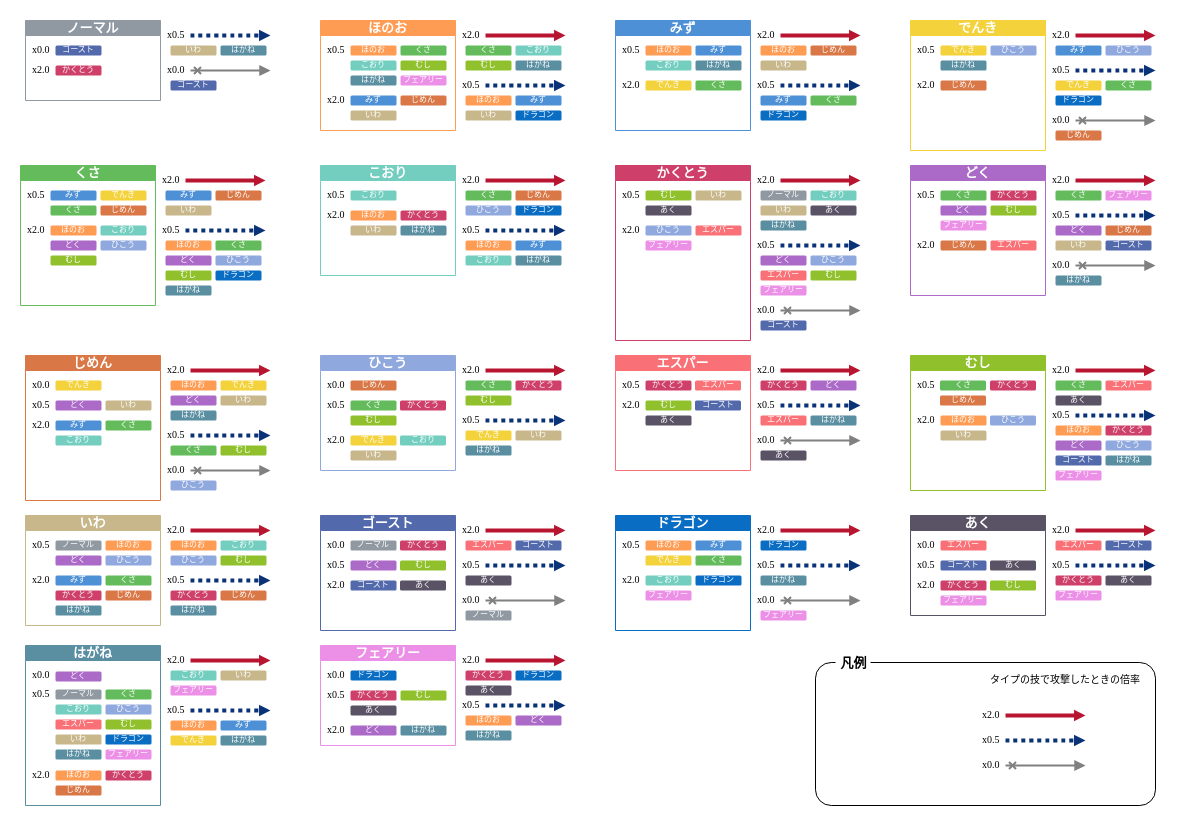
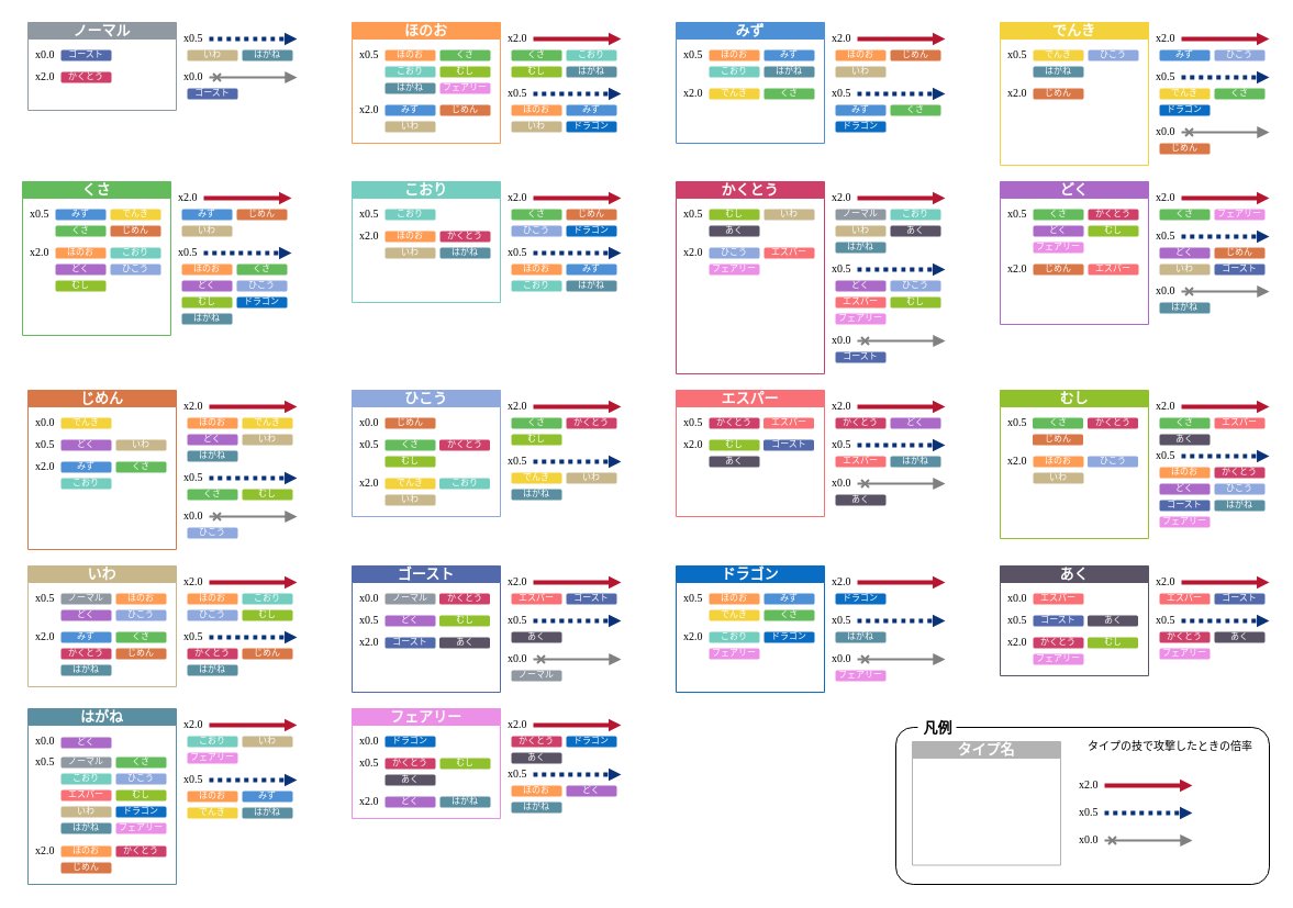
+ <mxCell id="3" value="タイプ名" style="swimlane;whiteSpace=wrap;html=1;labelBackgroundColor=none;fontSize=13;fontColor=#FFFFFF;fillColor=#B3B3B3;labelBorderColor=none;strokeColor=#B3B3B3;startSize=15;verticalAlign=middle;horizontal=1;spacing=0;spacingTop=0;swimlaneFillColor=#FFFFFF;fontFamily=Noto Sans JP;fontSource=https%3A%2F%2Ffonts.googleapis.com%2Fcss%3Ffamily%3DNoto%2BSans%2BJP;spacingBottom=1;" parent="1" vertex="1"><mxGeometry x="830" y="675" width="135" height="112.5" as="geometry"><mxRectangle x="925" y="585" width="70" height="40" as="alternateBounds" /></mxGeometry></mxCell>
